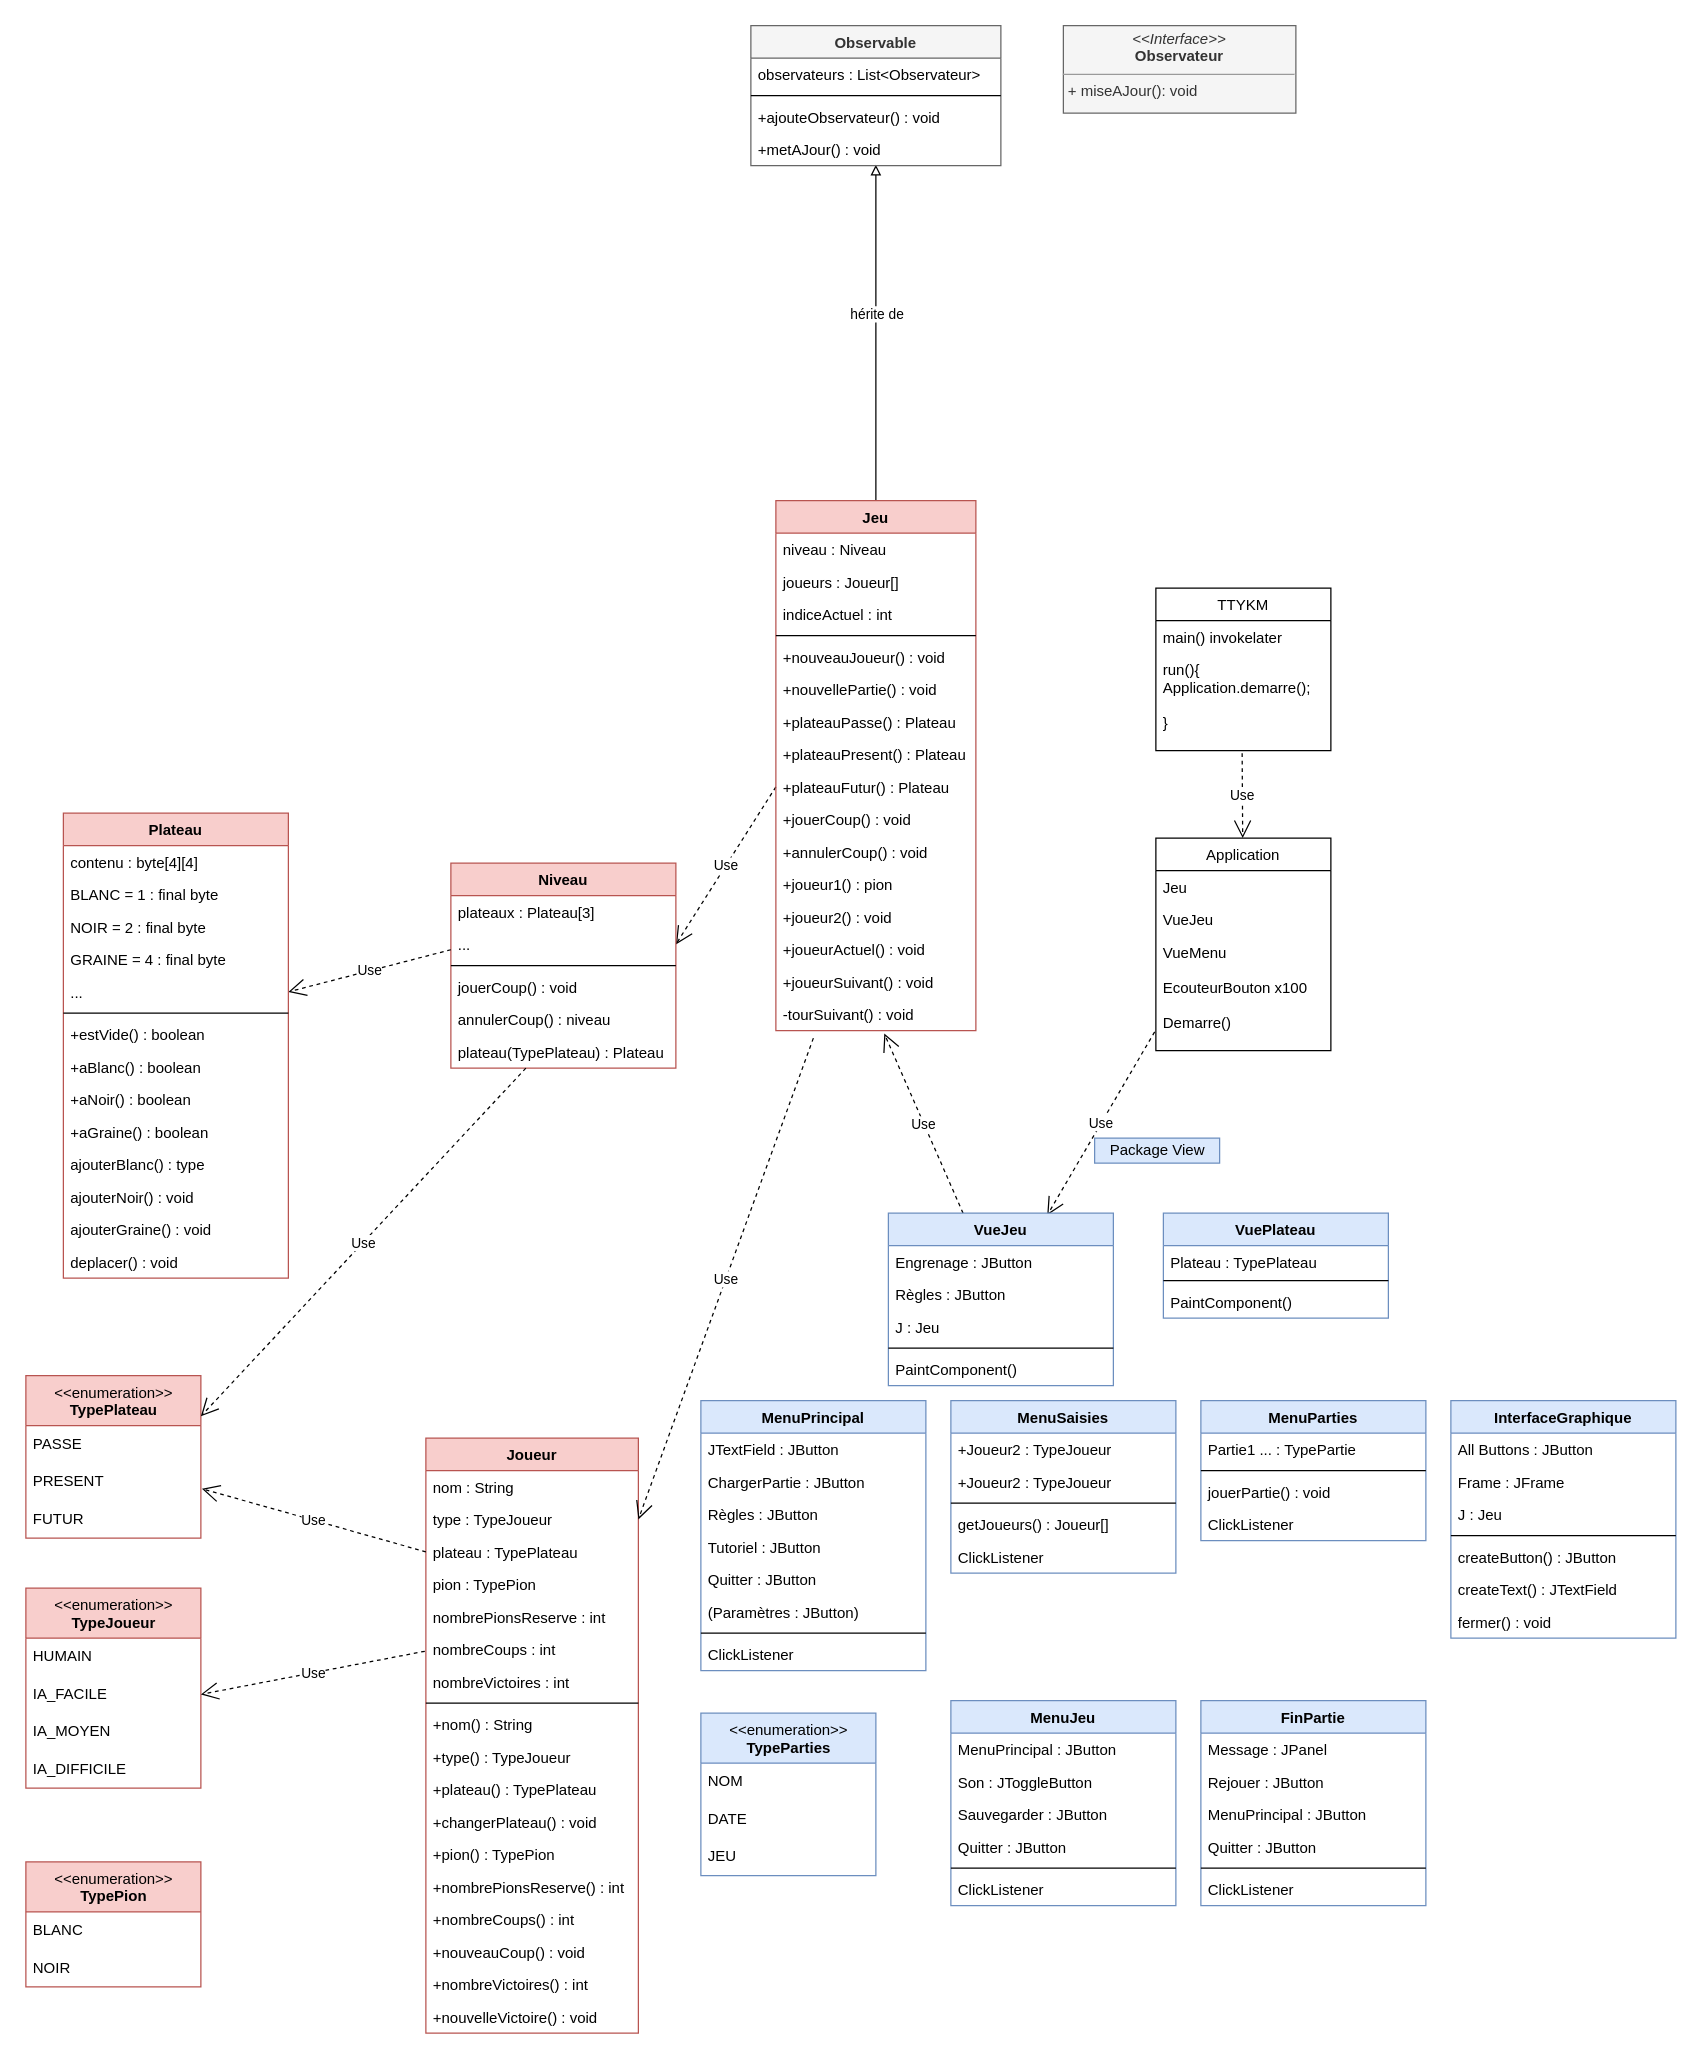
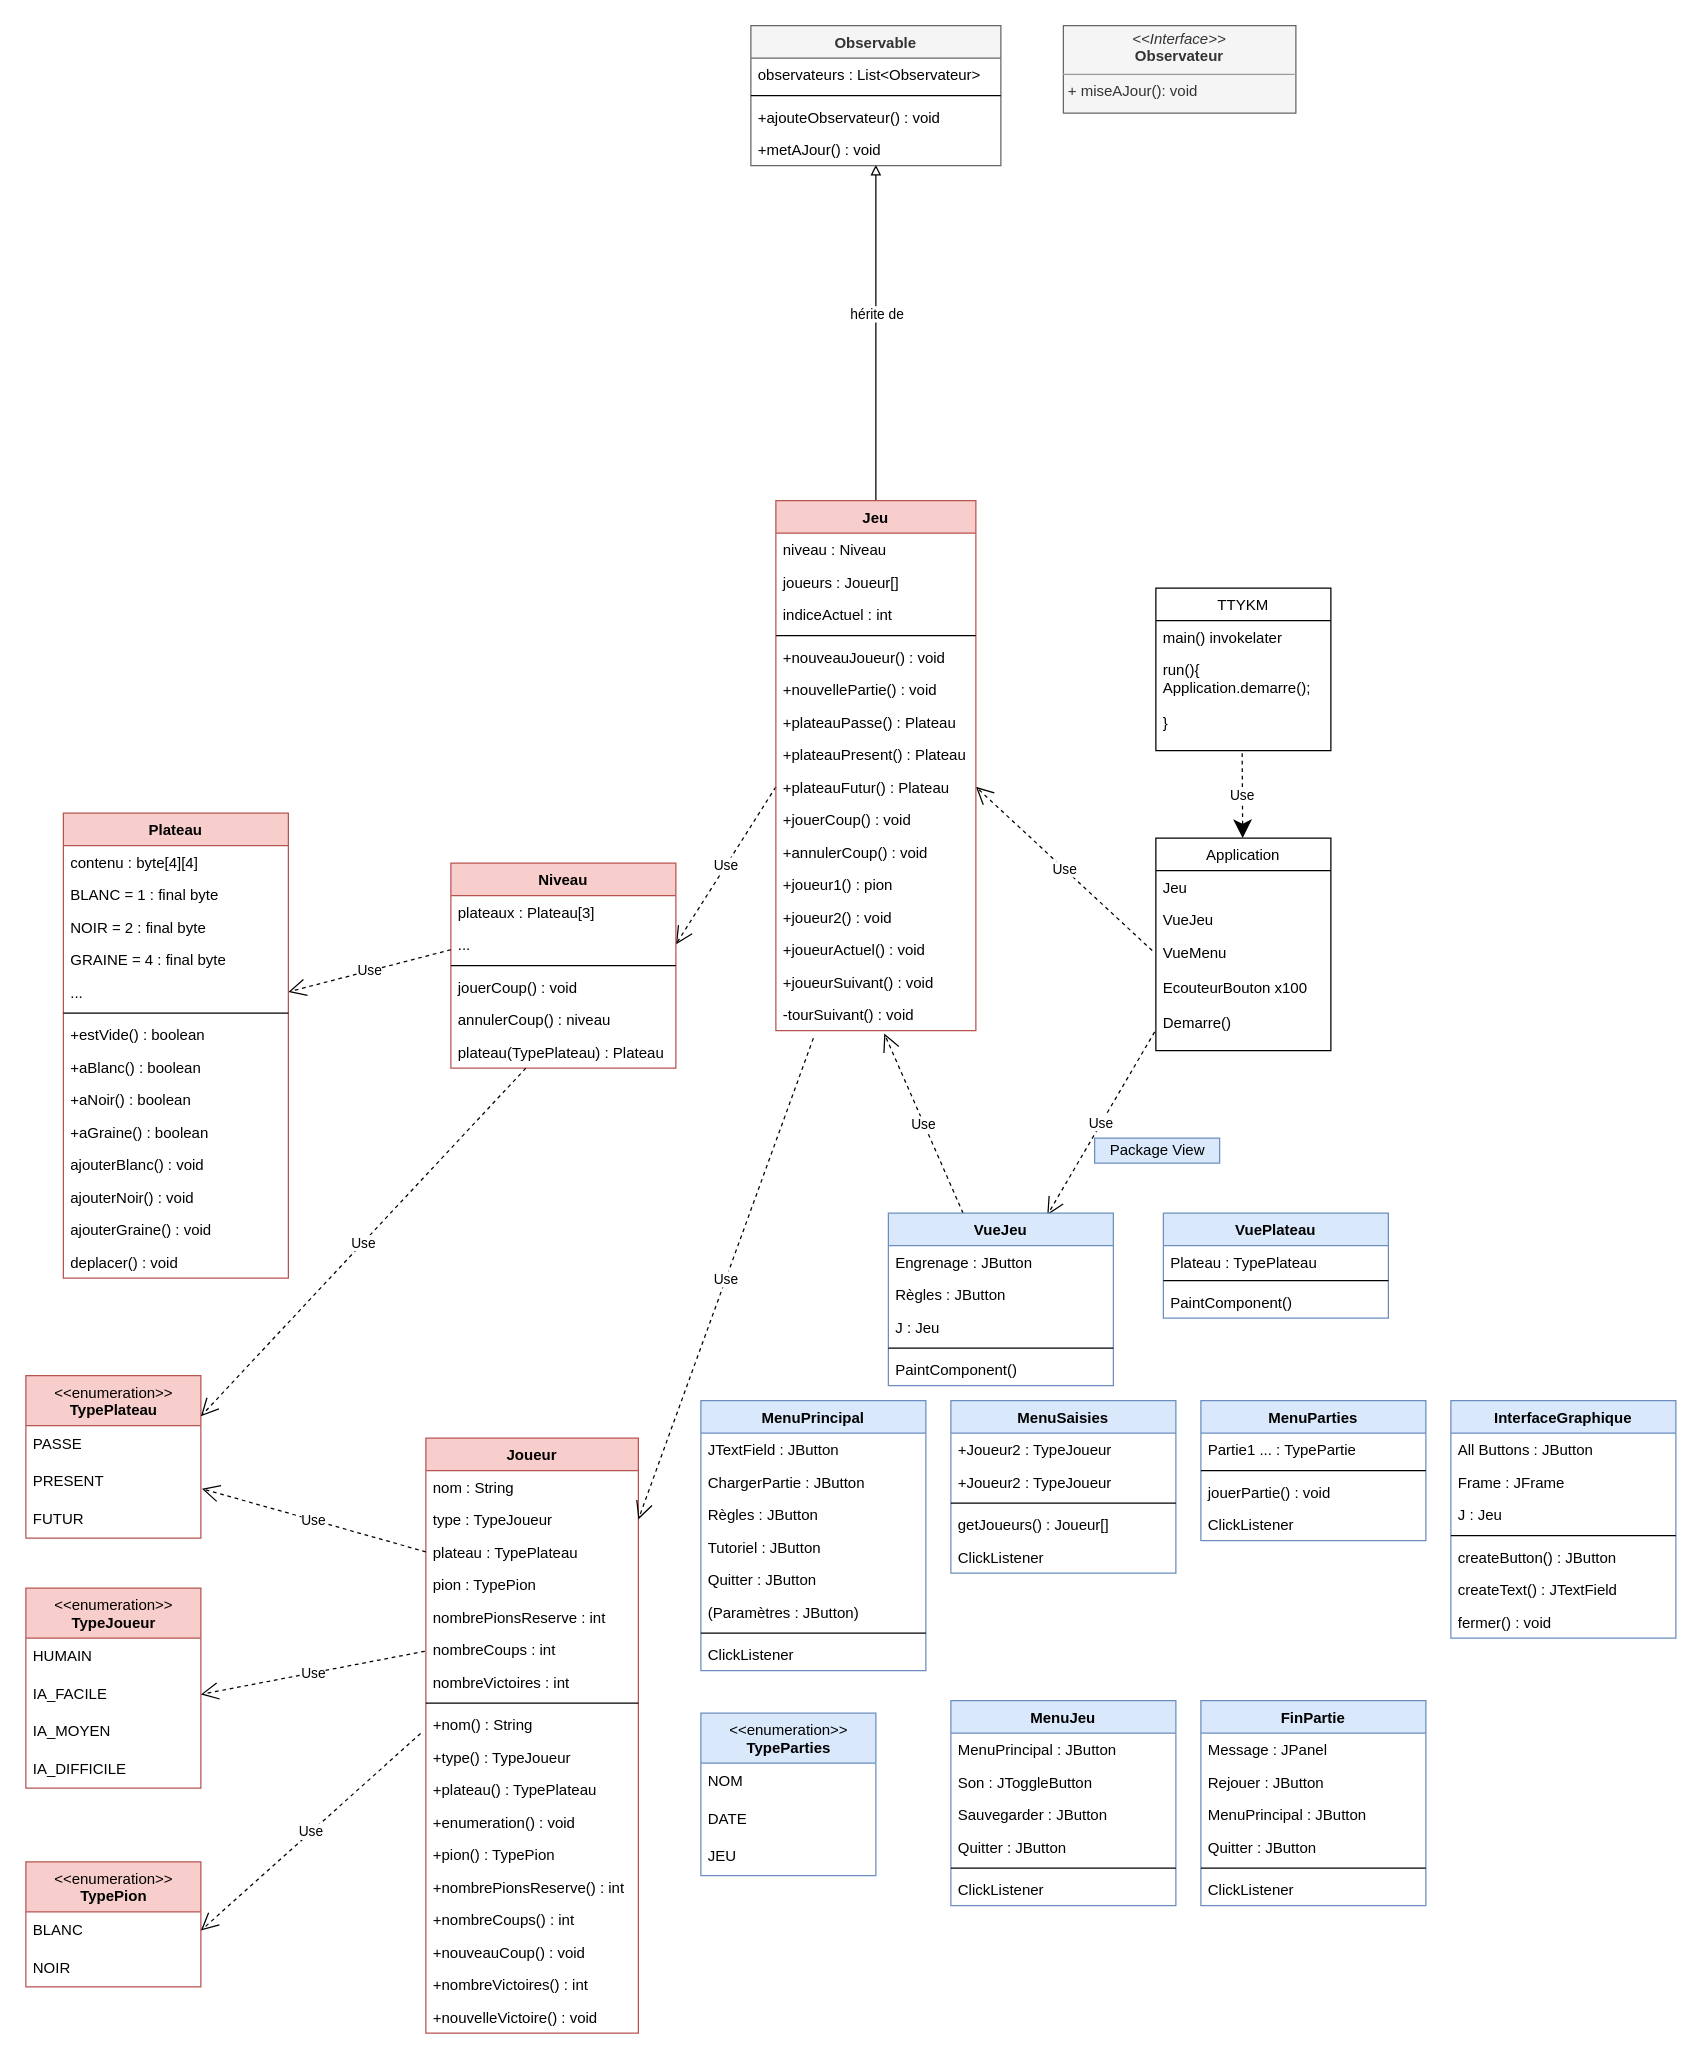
- <mxCell id="5" value="Use" style="endArrow=open;endSize=12;dashed=1;html=1;rounded=0;exitX=0.493;exitY=1.026;exitDx=0;exitDy=0;exitPerimeter=0;" edge="1" parent="1" source="4" target="6"><mxGeometry width="160" relative="1" as="geometry"><mxPoint x="910" y="820" as="sourcePoint" /><mxPoint x="993" y="660" as="targetPoint" /></mxGeometry></mxCell>
+ <mxCell id="5" value="Use" style="endArrow=classic;endSize=12;dashed=1;html=1;rounded=0;exitX=0.493;exitY=1.026;exitDx=0;exitDy=0;exitPerimeter=0;" edge="1" parent="1" source="4" target="6"><mxGeometry width="160" relative="1" as="geometry"><mxPoint x="910" y="820" as="sourcePoint" /><mxPoint x="993" y="660" as="targetPoint" /></mxGeometry></mxCell>
+ <mxCell id="10" value="Use" style="endArrow=open;endSize=12;dashed=1;html=1;rounded=0;exitX=-0.021;exitY=0.13;exitDx=0;exitDy=0;exitPerimeter=0;entryX=1;entryY=0.5;entryDx=0;entryDy=0;" edge="1" parent="1" source="9" target="32"><mxGeometry width="160" relative="1" as="geometry"><mxPoint x="910" y="820" as="sourcePoint" /><mxPoint x="790" y="751.512" as="targetPoint" /></mxGeometry></mxCell>
- <mxCell id="71" value="ajouterBlanc() : type" style="text;strokeColor=none;fillColor=none;align=left;verticalAlign=top;spacingLeft=4;spacingRight=4;overflow=hidden;rotatable=0;points=[[0,0.5],[1,0.5]];portConstraint=eastwest;" vertex="1" parent="60"><mxGeometry y="268" width="180" height="26" as="geometry" /></mxCell>
+ <mxCell id="71" value="ajouterBlanc() : void" style="text;strokeColor=none;fillColor=none;align=left;verticalAlign=top;spacingLeft=4;spacingRight=4;overflow=hidden;rotatable=0;points=[[0,0.5],[1,0.5]];portConstraint=eastwest;" vertex="1" parent="60"><mxGeometry y="268" width="180" height="26" as="geometry" /></mxCell>
- <mxCell id="52" value="+changerPlateau() : void" style="text;strokeColor=none;fillColor=none;align=left;verticalAlign=top;spacingLeft=4;spacingRight=4;overflow=hidden;rotatable=0;points=[[0,0.5],[1,0.5]];portConstraint=eastwest;" vertex="1" parent="40"><mxGeometry y="294" width="170" height="26" as="geometry" /></mxCell>
+ <mxCell id="52" value="+enumeration() : void" style="text;strokeColor=none;fillColor=none;align=left;verticalAlign=top;spacingLeft=4;spacingRight=4;overflow=hidden;rotatable=0;points=[[0,0.5],[1,0.5]];portConstraint=eastwest;" vertex="1" parent="40"><mxGeometry y="294" width="170" height="26" as="geometry" /></mxCell>
+ <mxCell id="94" value="Use" style="endArrow=open;endSize=12;dashed=1;html=1;rounded=0;exitX=-0.025;exitY=0.782;exitDx=0;exitDy=0;exitPerimeter=0;entryX=1;entryY=0.5;entryDx=0;entryDy=0;" edge="1" parent="1" source="49" target="85"><mxGeometry width="160" relative="1" as="geometry"><mxPoint x="310" y="1140" as="sourcePoint" /><mxPoint x="170" y="1525" as="targetPoint" /></mxGeometry></mxCell>
